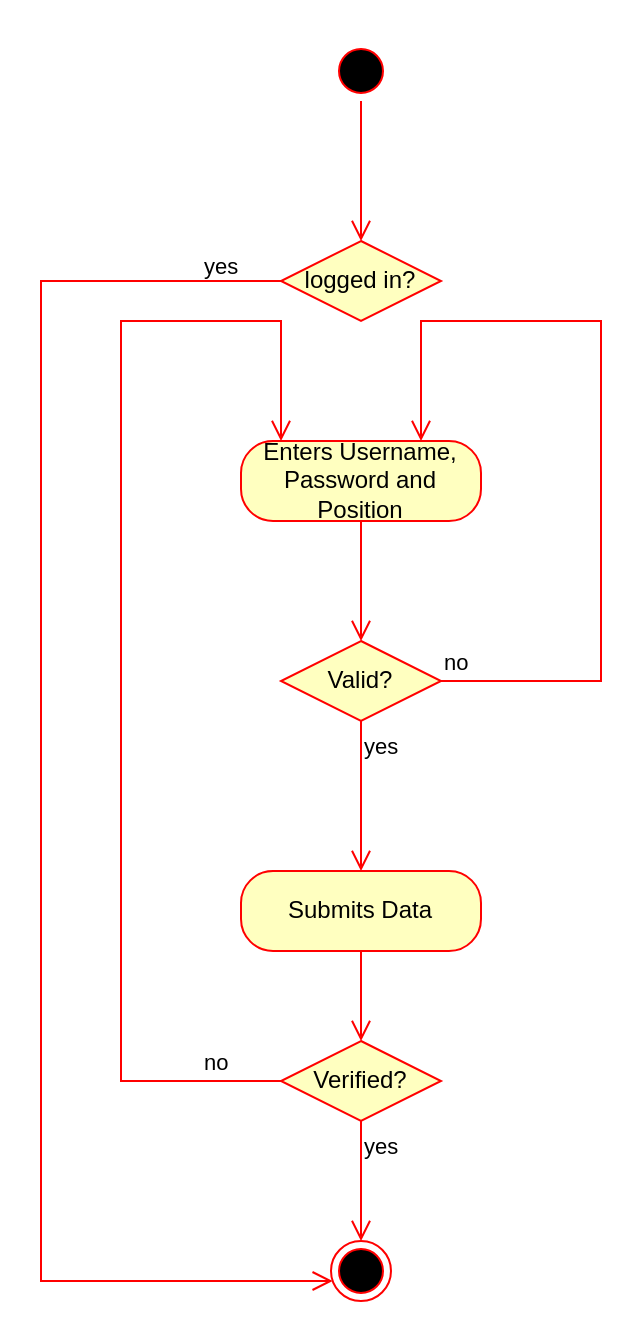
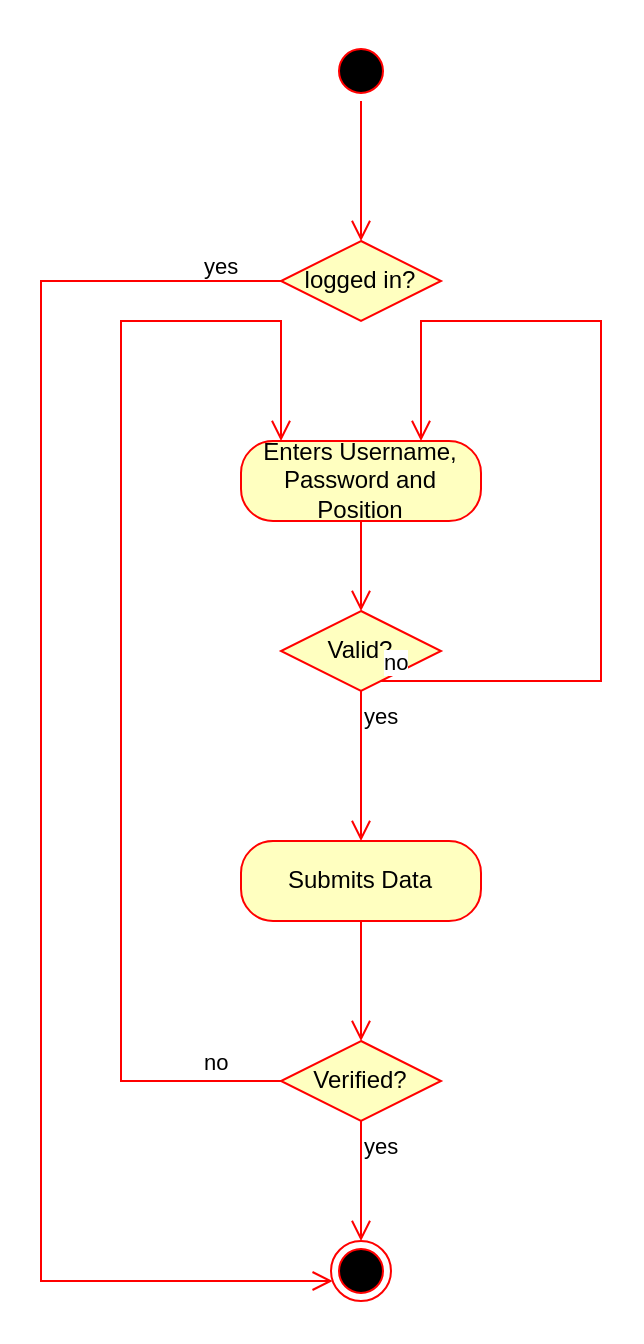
- <mxCell id="6" value="Valid?" style="rhombus;whiteSpace=wrap;html=1;fillColor=#ffffc0;strokeColor=#ff0000;" parent="1" vertex="1"><mxGeometry x="140" y="320" width="80" height="40" as="geometry" /></mxCell>
+ <mxCell id="6" value="Valid?" style="rhombus;whiteSpace=wrap;html=1;fillColor=#ffffc0;strokeColor=#ff0000;" parent="1" vertex="1"><mxGeometry x="140" y="305" width="80" height="40" as="geometry" /></mxCell>
- <mxCell id="9" value="Submits Data" style="rounded=1;whiteSpace=wrap;html=1;arcSize=40;fontColor=#000000;fillColor=#ffffc0;strokeColor=#ff0000;" parent="1" vertex="1"><mxGeometry x="120" y="435" width="120" height="40" as="geometry" /></mxCell>
+ <mxCell id="9" value="Submits Data" style="rounded=1;whiteSpace=wrap;html=1;arcSize=40;fontColor=#000000;fillColor=#ffffc0;strokeColor=#ff0000;" parent="1" vertex="1"><mxGeometry x="120" y="420" width="120" height="40" as="geometry" /></mxCell>
